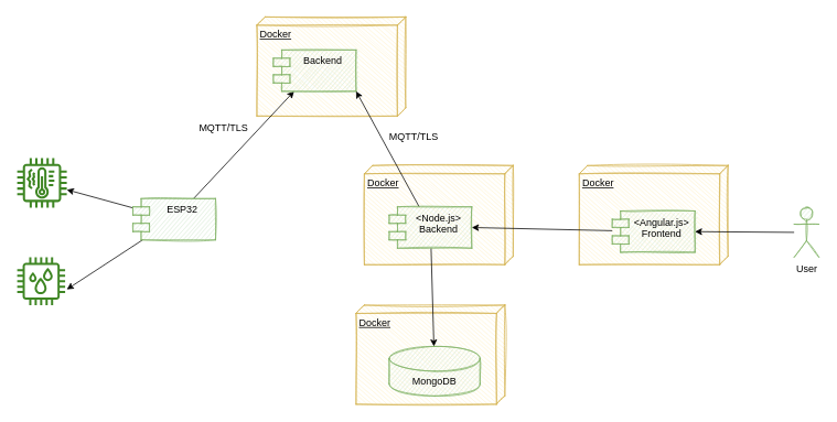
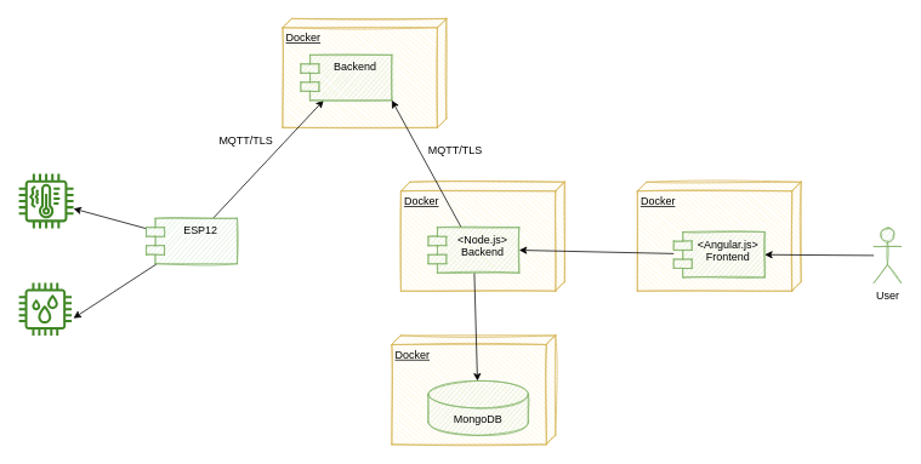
- <mxCell id="9" value="ESP32" style="shape=module;align=left;spacingLeft=20;align=center;verticalAlign=top;sketch=1;fillColor=#d5e8d4;strokeColor=#82b366;" parent="1" vertex="1"><mxGeometry x="160" y="240" width="100" height="50" as="geometry" /></mxCell>
+ <mxCell id="9" value="ESP12" style="shape=module;align=left;spacingLeft=20;align=center;verticalAlign=top;sketch=1;fillColor=#d5e8d4;strokeColor=#82b366;" parent="1" vertex="1"><mxGeometry x="160" y="240" width="100" height="50" as="geometry" /></mxCell>
